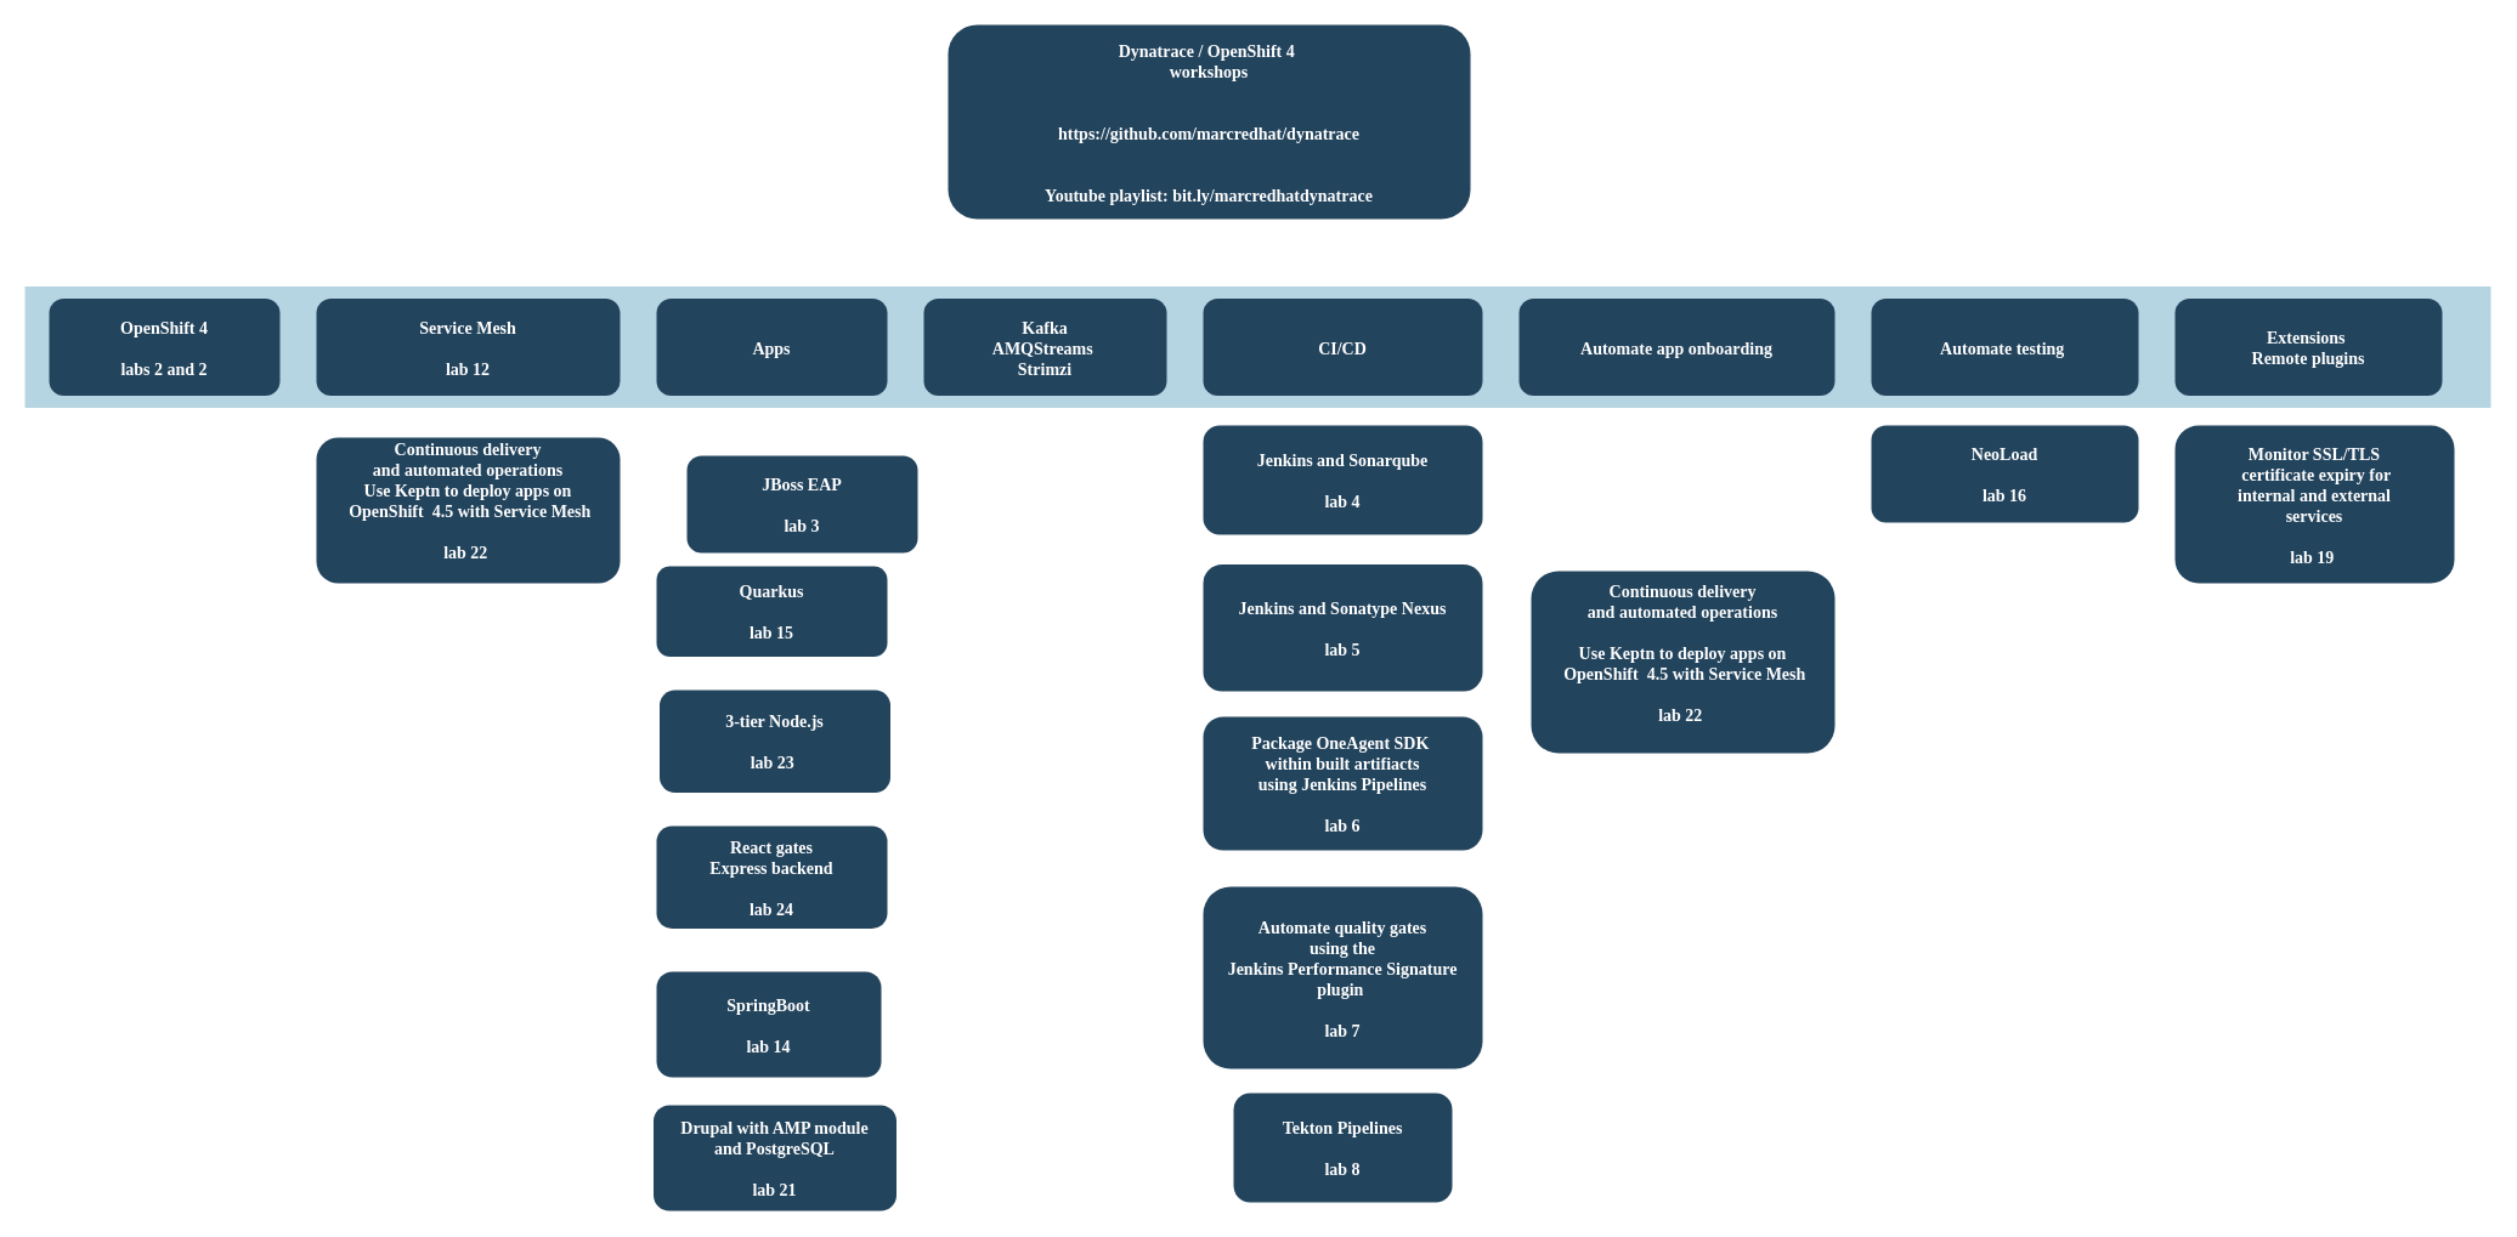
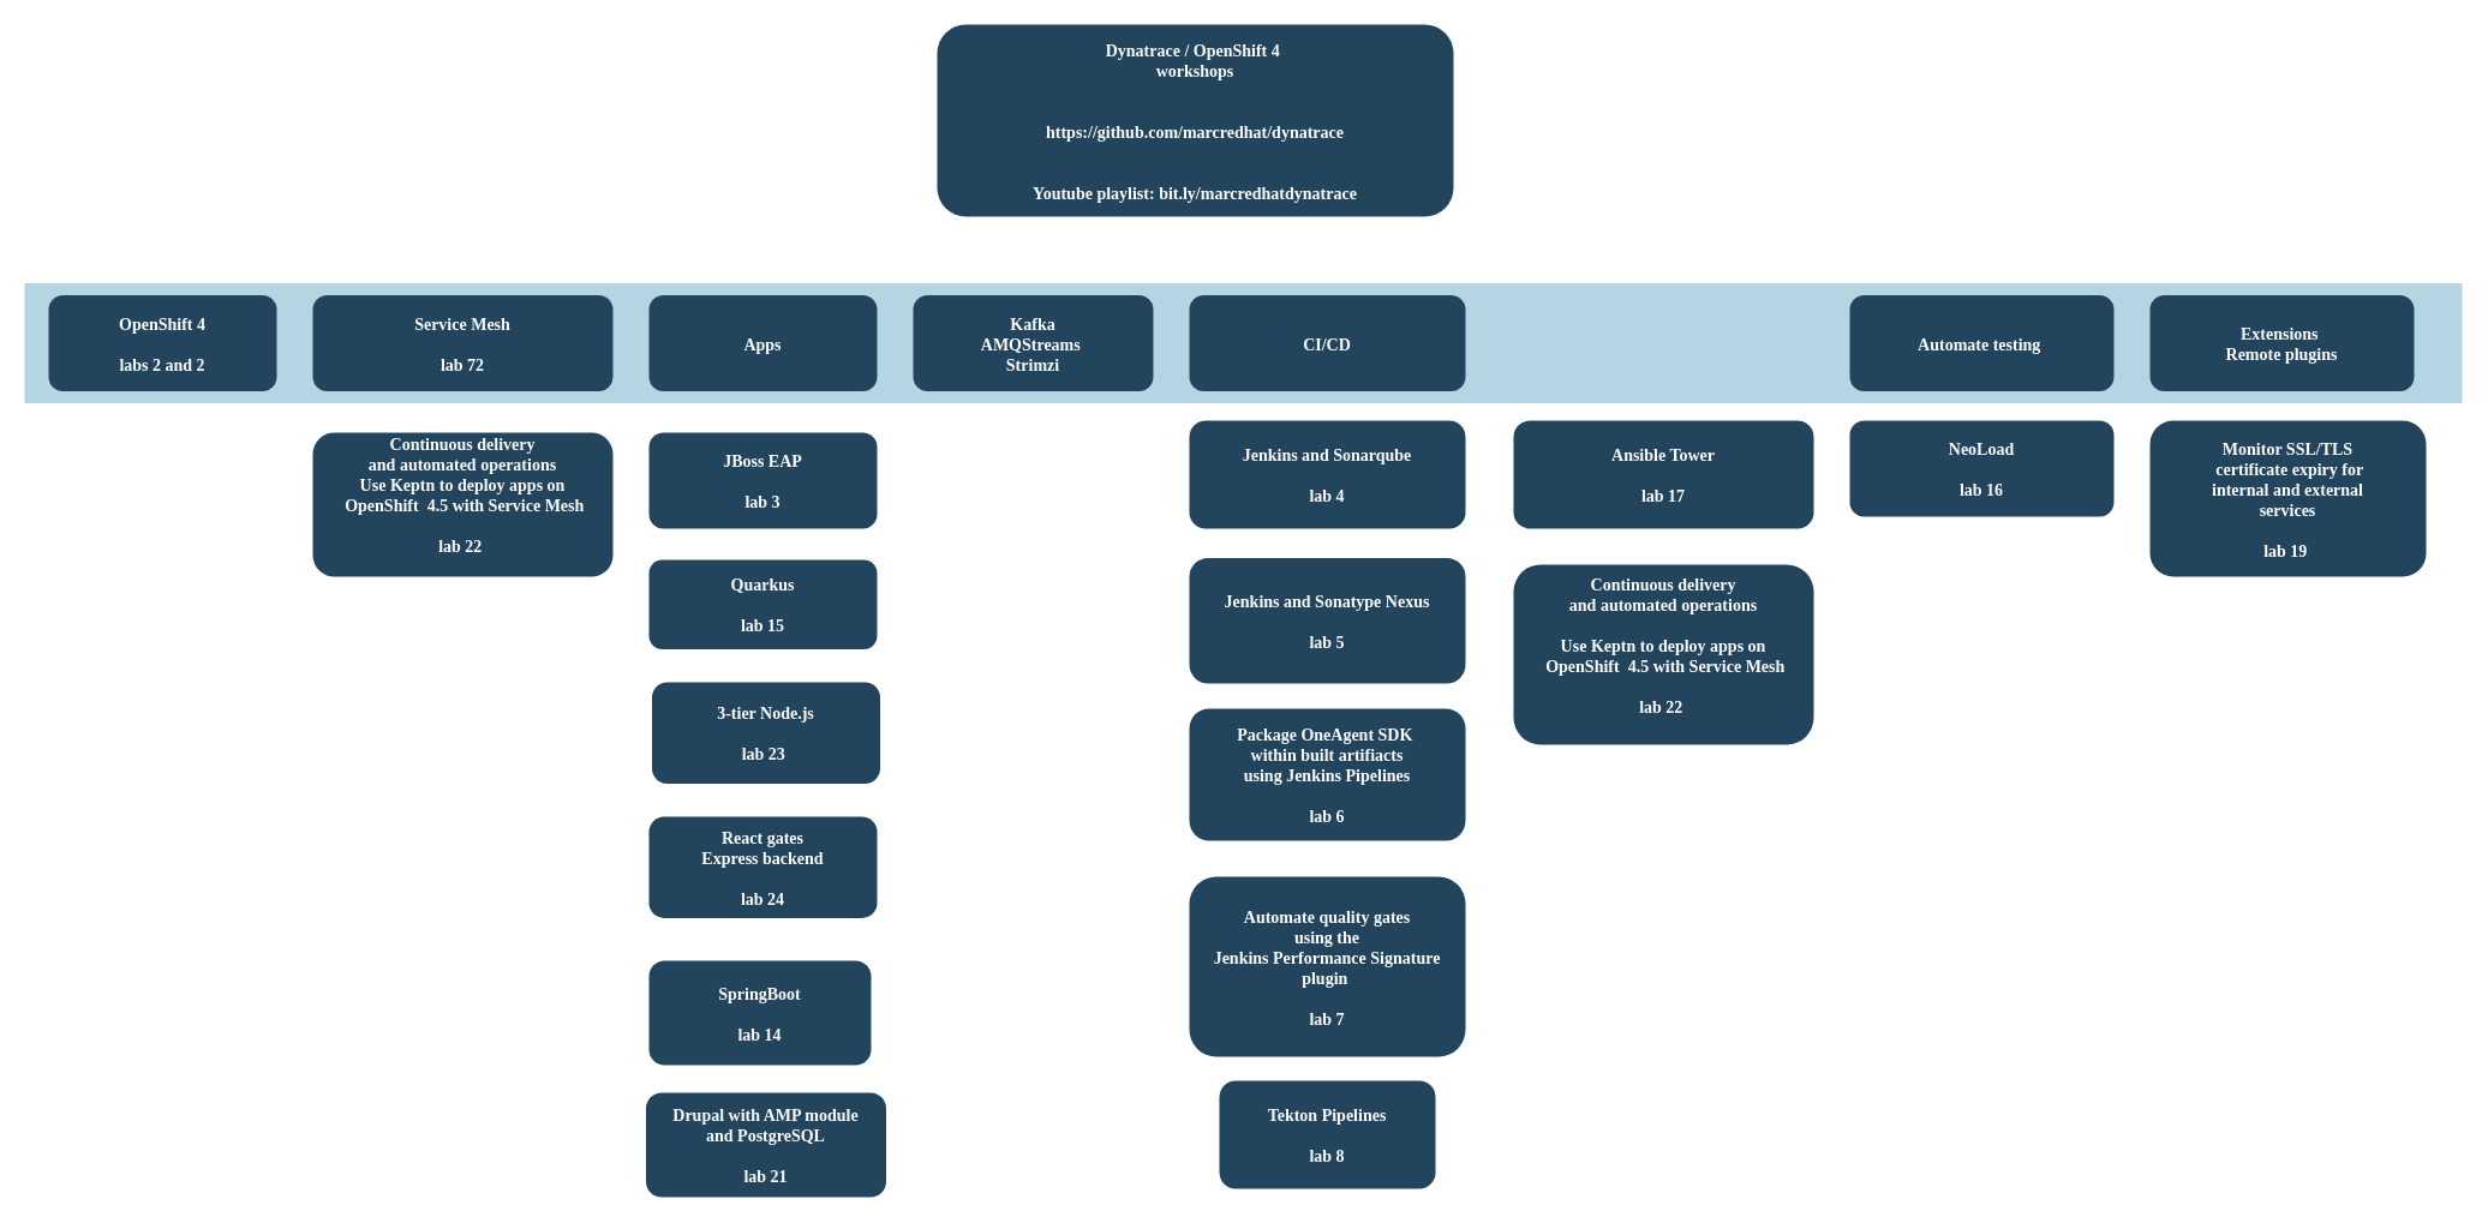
- <mxCell id="6" value="&#10;Service Mesh&#10;&#10;lab 12&#10;" style="rounded=1;fillColor=#23445D;gradientColor=none;strokeColor=none;fontColor=#FFFFFF;fontStyle=1;fontFamily=Tahoma;fontSize=14;align=center;" parent="1" vertex="1"><mxGeometry x="260" y="245.5" width="250" height="80" as="geometry" /></mxCell>
+ <mxCell id="6" value="&#10;Service Mesh&#10;&#10;lab 72&#10;" style="rounded=1;fillColor=#23445D;gradientColor=none;strokeColor=none;fontColor=#FFFFFF;fontStyle=1;fontFamily=Tahoma;fontSize=14;align=center;" parent="1" vertex="1"><mxGeometry x="260" y="245.5" width="250" height="80" as="geometry" /></mxCell>
- <mxCell id="14" value="&#10;Automate app onboarding&#10;" style="rounded=1;fillColor=#23445D;gradientColor=none;strokeColor=none;fontColor=#FFFFFF;fontStyle=1;fontFamily=Tahoma;fontSize=14" vertex="1" parent="1"><mxGeometry x="1250" y="245.5" width="260" height="80" as="geometry" /></mxCell>
+ <mxCell id="19" value="Ansible Tower&#10;&#10;lab 17" style="rounded=1;fillColor=#23445D;gradientColor=none;strokeColor=none;fontColor=#FFFFFF;fontStyle=1;fontFamily=Tahoma;fontSize=14" vertex="1" parent="1"><mxGeometry x="1260" y="350" width="250" height="90" as="geometry" /></mxCell>
- <mxCell id="9" value="JBoss EAP&#10;&#10;lab 3" style="rounded=1;fillColor=#23445D;gradientColor=none;strokeColor=none;fontColor=#FFFFFF;fontStyle=1;fontFamily=Tahoma;fontSize=14" parent="1" vertex="1"><mxGeometry x="565" y="375" width="190" height="80" as="geometry" /></mxCell>
+ <mxCell id="9" value="JBoss EAP&#10;&#10;lab 3" style="rounded=1;fillColor=#23445D;gradientColor=none;strokeColor=none;fontColor=#FFFFFF;fontStyle=1;fontFamily=Tahoma;fontSize=14" parent="1" vertex="1"><mxGeometry x="540" y="360" width="190" height="80" as="geometry" /></mxCell>
